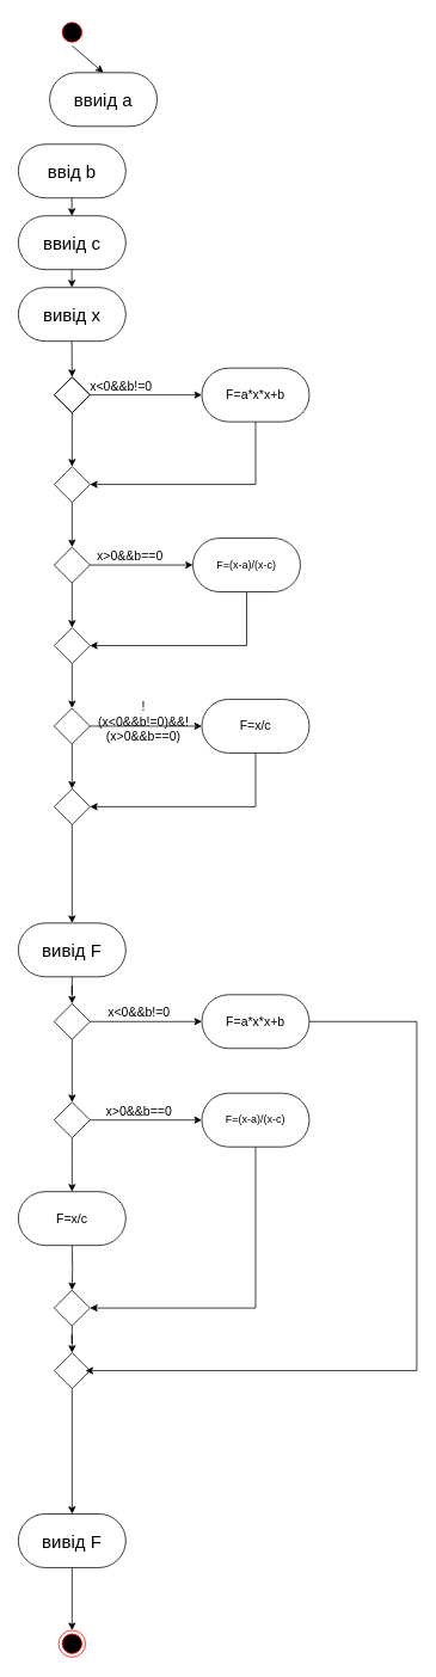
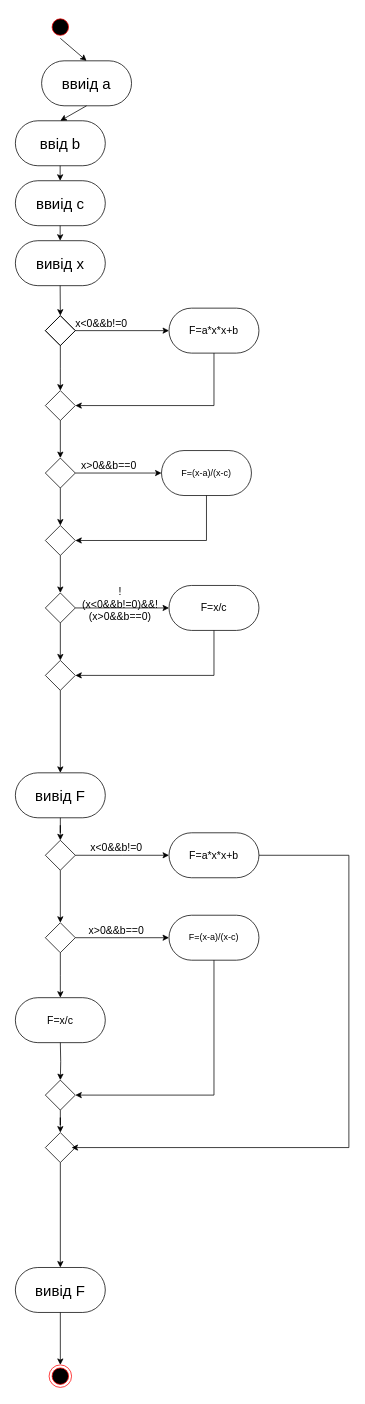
+ <mxCell id="51" value="" style="endArrow=classic;html=1;fontSize=15;entryX=0.5;entryY=0;entryDx=0;entryDy=0;exitX=0.5;exitY=1;exitDx=0;exitDy=0;" edge="1" parent="1" source="3" target="47"><mxGeometry width="50" height="50" relative="1" as="geometry"><mxPoint x="75" y="140" as="sourcePoint" /><mxPoint x="125" y="90" as="targetPoint" /></mxGeometry></mxCell>
